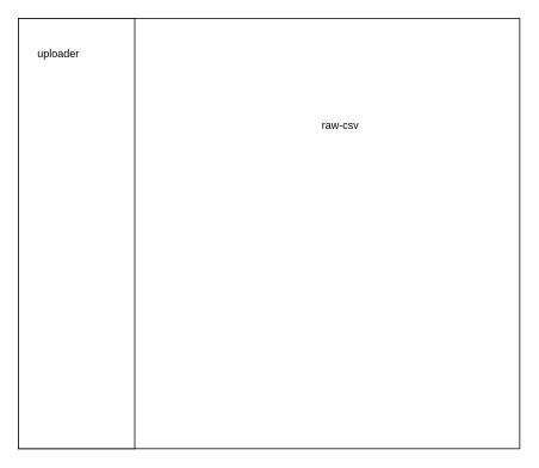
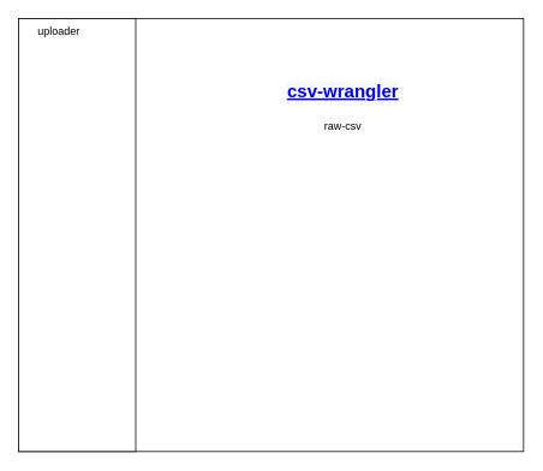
- <mxCell id="5" value="uploader" style="text;html=1;strokeColor=none;fillColor=none;align=center;verticalAlign=middle;whiteSpace=wrap;rounded=0;" vertex="1" parent="1"><mxGeometry x="45" y="50" width="40" height="20" as="geometry" /></mxCell>
+ <mxCell id="5" value="uploader" style="text;html=1;strokeColor=none;fillColor=none;align=center;verticalAlign=middle;whiteSpace=wrap;rounded=0;" vertex="1" parent="1"><mxGeometry x="45" y="25" width="40" height="20" as="geometry" /></mxCell>
+ <mxCell id="3" value="&lt;a href=&quot;https://github.com/streamlit/example-app-csv-wrangler&quot; style=&quot;box-sizing: border-box ; background-color: rgb(246 , 248 , 250) ; transition: 80ms cubic-bezier(0.33 , 1 , 0.68 , 1) 0s , 0s ease 0s , 0s ease 0s , 0s ease 0s ; font-family: , &amp;#34;system-ui&amp;#34; , &amp;#34;segoe ui&amp;#34; , &amp;#34;helvetica&amp;#34; , &amp;#34;arial&amp;#34; , sans-serif , &amp;#34;apple color emoji&amp;#34; , &amp;#34;segoe ui emoji&amp;#34; ; font-size: 20px ; font-weight: 600&quot;&gt;csv-wrangler&lt;/a&gt;" style="text;html=1;strokeColor=none;fillColor=none;align=center;verticalAlign=middle;whiteSpace=wrap;rounded=0;" vertex="1" parent="1"><mxGeometry x="280" y="90" width="200" height="20" as="geometry" /></mxCell>
